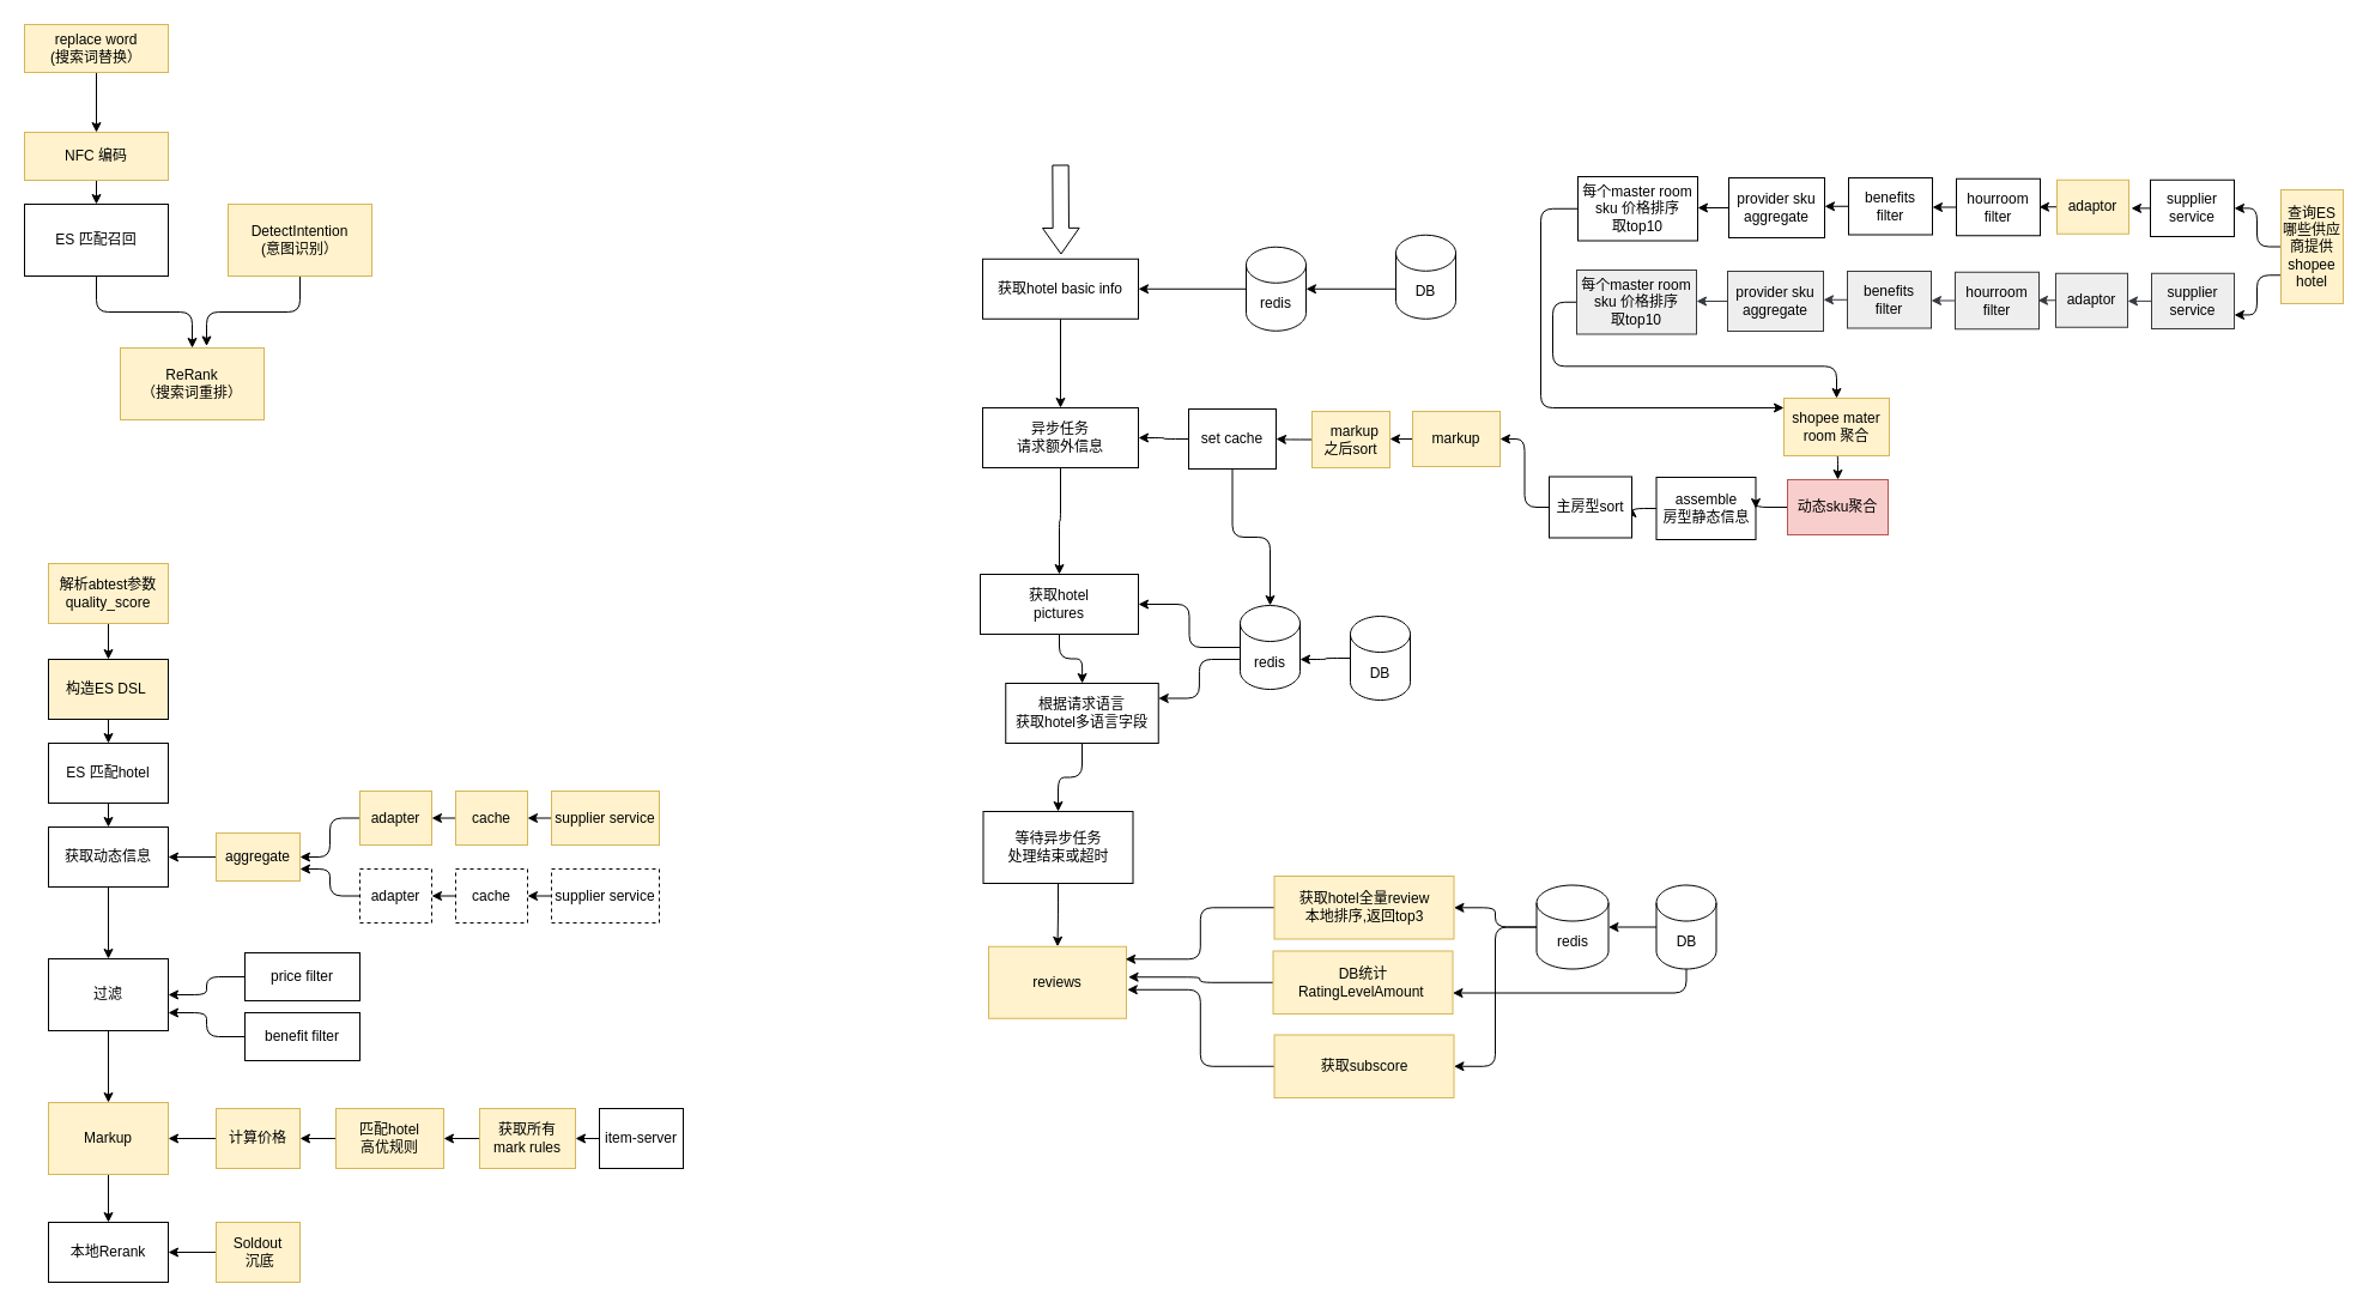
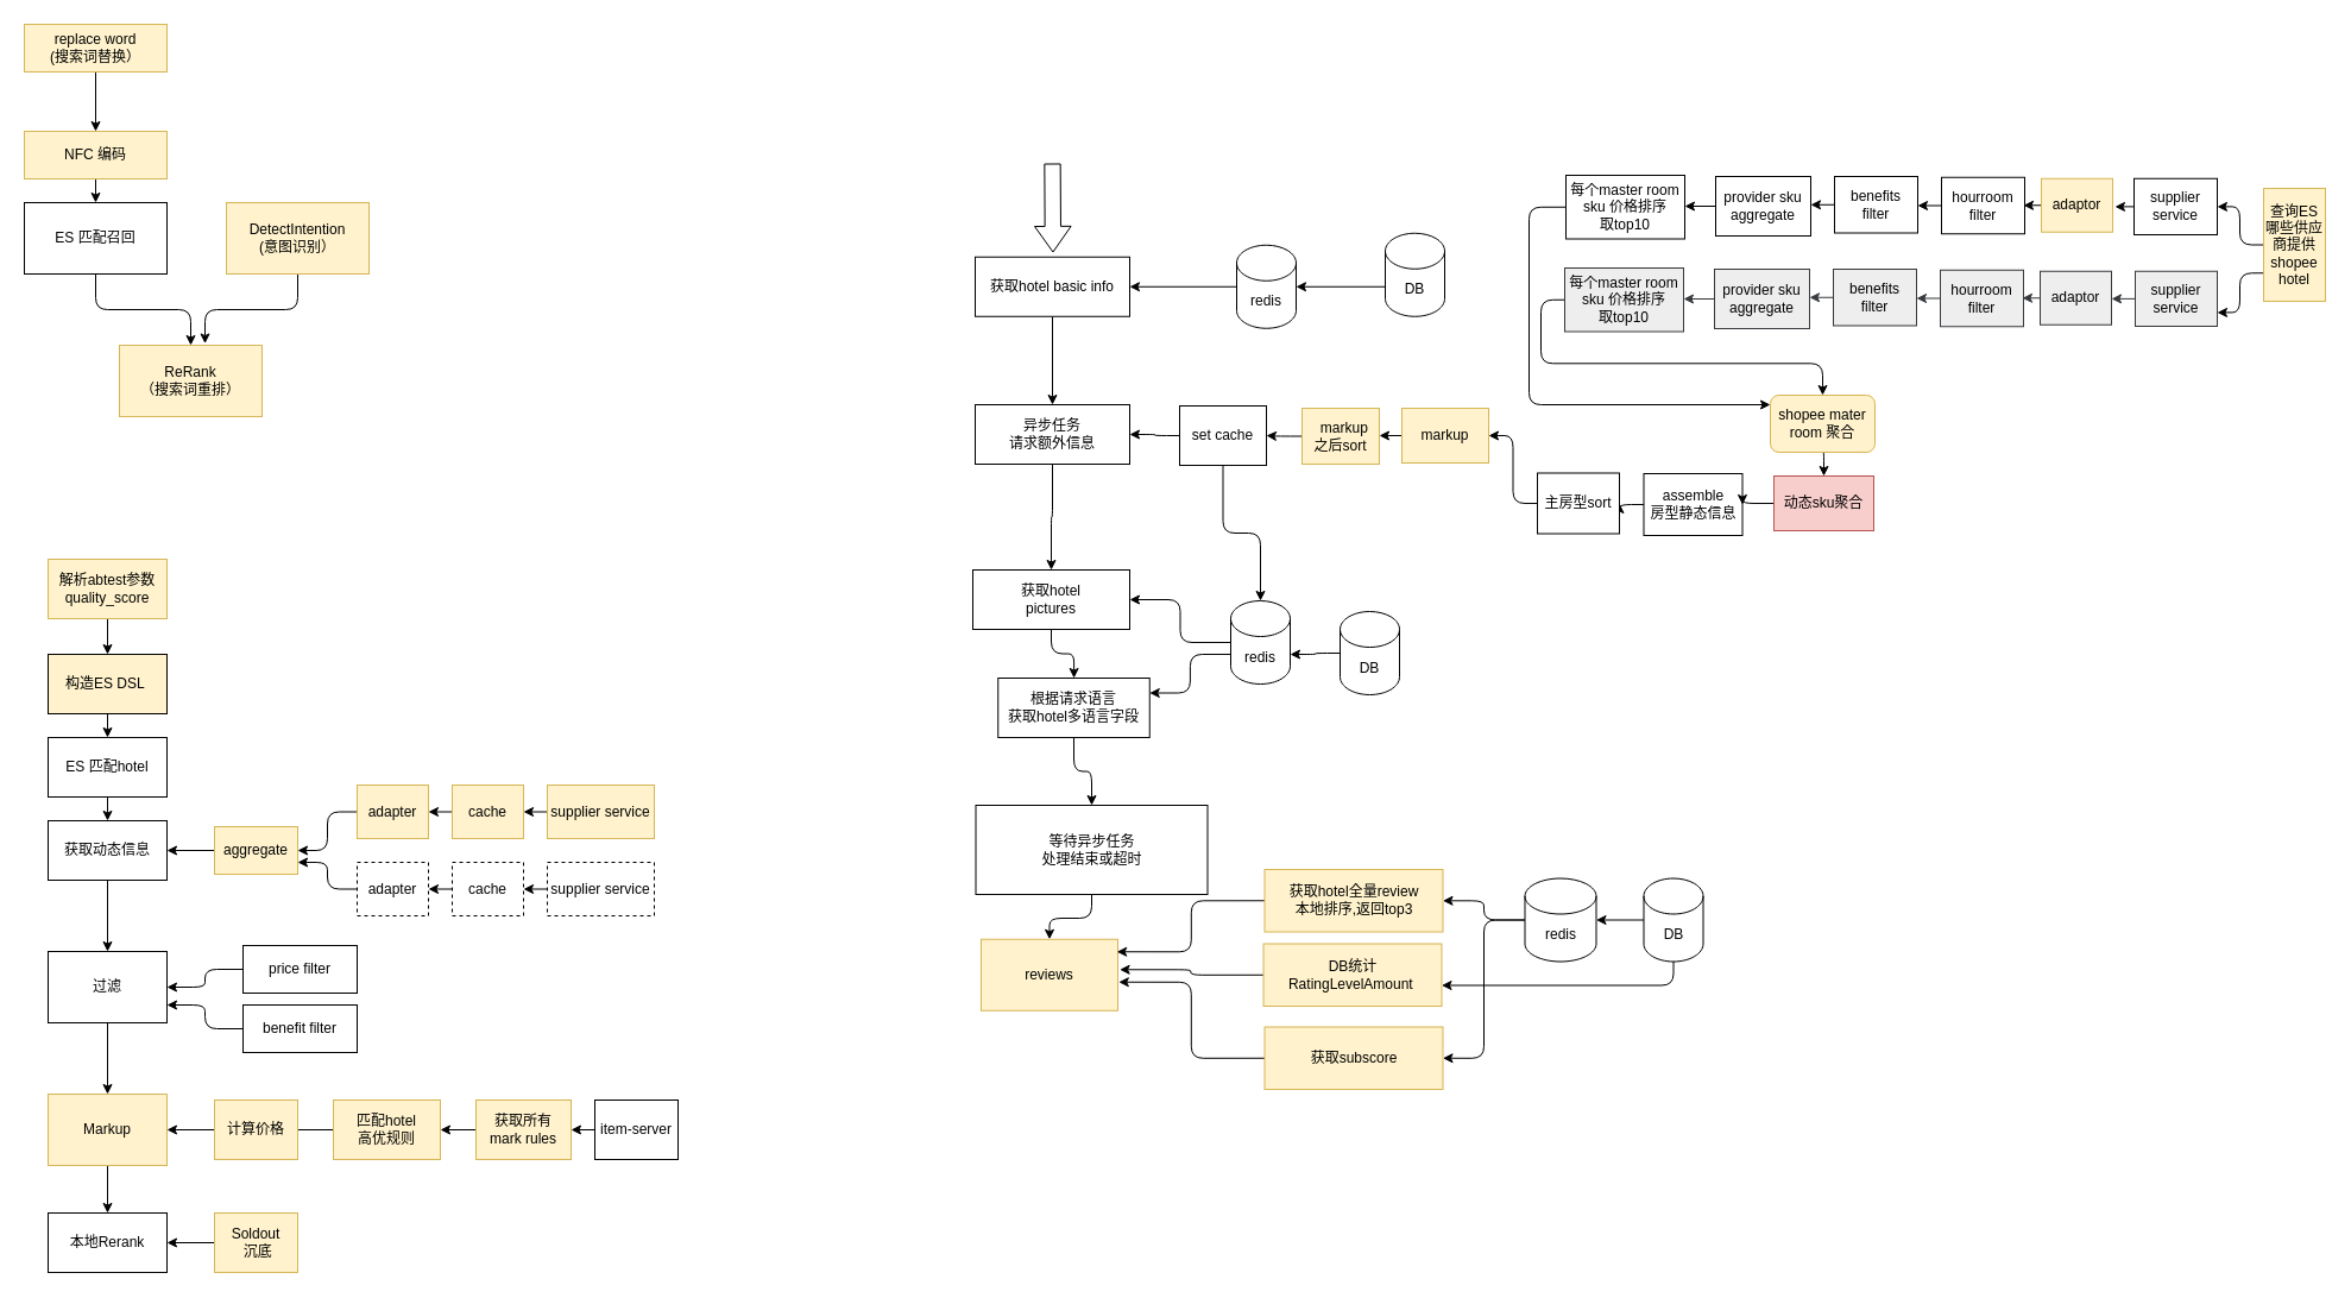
- <mxCell id="97" value="shopee mater room 聚合" style="rounded=0;whiteSpace=wrap;html=1;fillColor=#fff2cc;strokeColor=#d6b656;" vertex="1" parent="1"><mxGeometry x="1489" y="332" width="88" height="48" as="geometry" /></mxCell>
+ <mxCell id="97" value="shopee mater room 聚合" style="whiteSpace=wrap;html=1;fillColor=#fff2cc;strokeColor=#d6b656;rounded=1;" vertex="1" parent="1"><mxGeometry x="1489" y="332" width="88" height="48" as="geometry" /></mxCell>
- <mxCell id="72" value="等待异步任务&lt;br&gt;处理结束或超时" style="rounded=0;whiteSpace=wrap;html=1;" vertex="1" parent="1"><mxGeometry x="820.5" y="677" width="125" height="60" as="geometry" /></mxCell>
+ <mxCell id="72" value="等待异步任务&lt;br&gt;处理结束或超时" style="rounded=0;whiteSpace=wrap;html=1;" vertex="1" parent="1"><mxGeometry x="820.5" y="677" width="195" height="75" as="geometry" /></mxCell>
- <mxCell id="45" style="edgeStyle=orthogonalEdgeStyle;rounded=1;orthogonalLoop=1;jettySize=auto;html=1;exitX=0;exitY=0.5;exitDx=0;exitDy=0;entryX=1;entryY=0.5;entryDx=0;entryDy=0;" edge="1" parent="1" source="46" target="48"><mxGeometry relative="1" as="geometry" /></mxCell>
+ <mxCell id="45" style="edgeStyle=orthogonalEdgeStyle;rounded=1;orthogonalLoop=1;jettySize=auto;html=1;exitX=0;exitY=0.5;exitDx=0;exitDy=0;entryX=1;entryY=0.5;entryDx=0;entryDy=0;endArrow=none;" edge="1" parent="1" source="46" target="48"><mxGeometry relative="1" as="geometry" /></mxCell>
